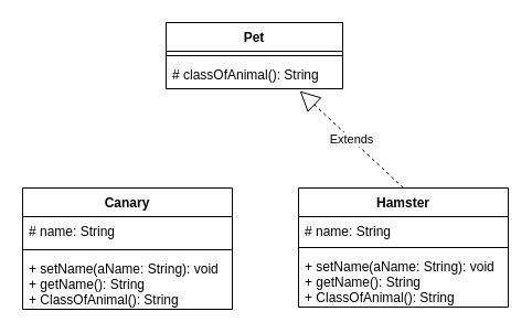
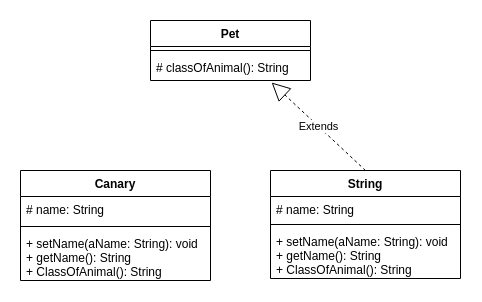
- <mxCell id="9" value="Hamster" style="swimlane;fontStyle=1;align=center;verticalAlign=top;childLayout=stackLayout;horizontal=1;startSize=26;horizontalStack=0;resizeParent=1;resizeParentMax=0;resizeLast=0;collapsible=1;marginBottom=0;" parent="1" vertex="1"><mxGeometry x="270" y="170" width="190" height="108" as="geometry" /></mxCell>
+ <mxCell id="9" value="String" style="swimlane;fontStyle=1;align=center;verticalAlign=top;childLayout=stackLayout;horizontal=1;startSize=26;horizontalStack=0;resizeParent=1;resizeParentMax=0;resizeLast=0;collapsible=1;marginBottom=0;" parent="1" vertex="1"><mxGeometry x="270" y="170" width="190" height="108" as="geometry" /></mxCell>
